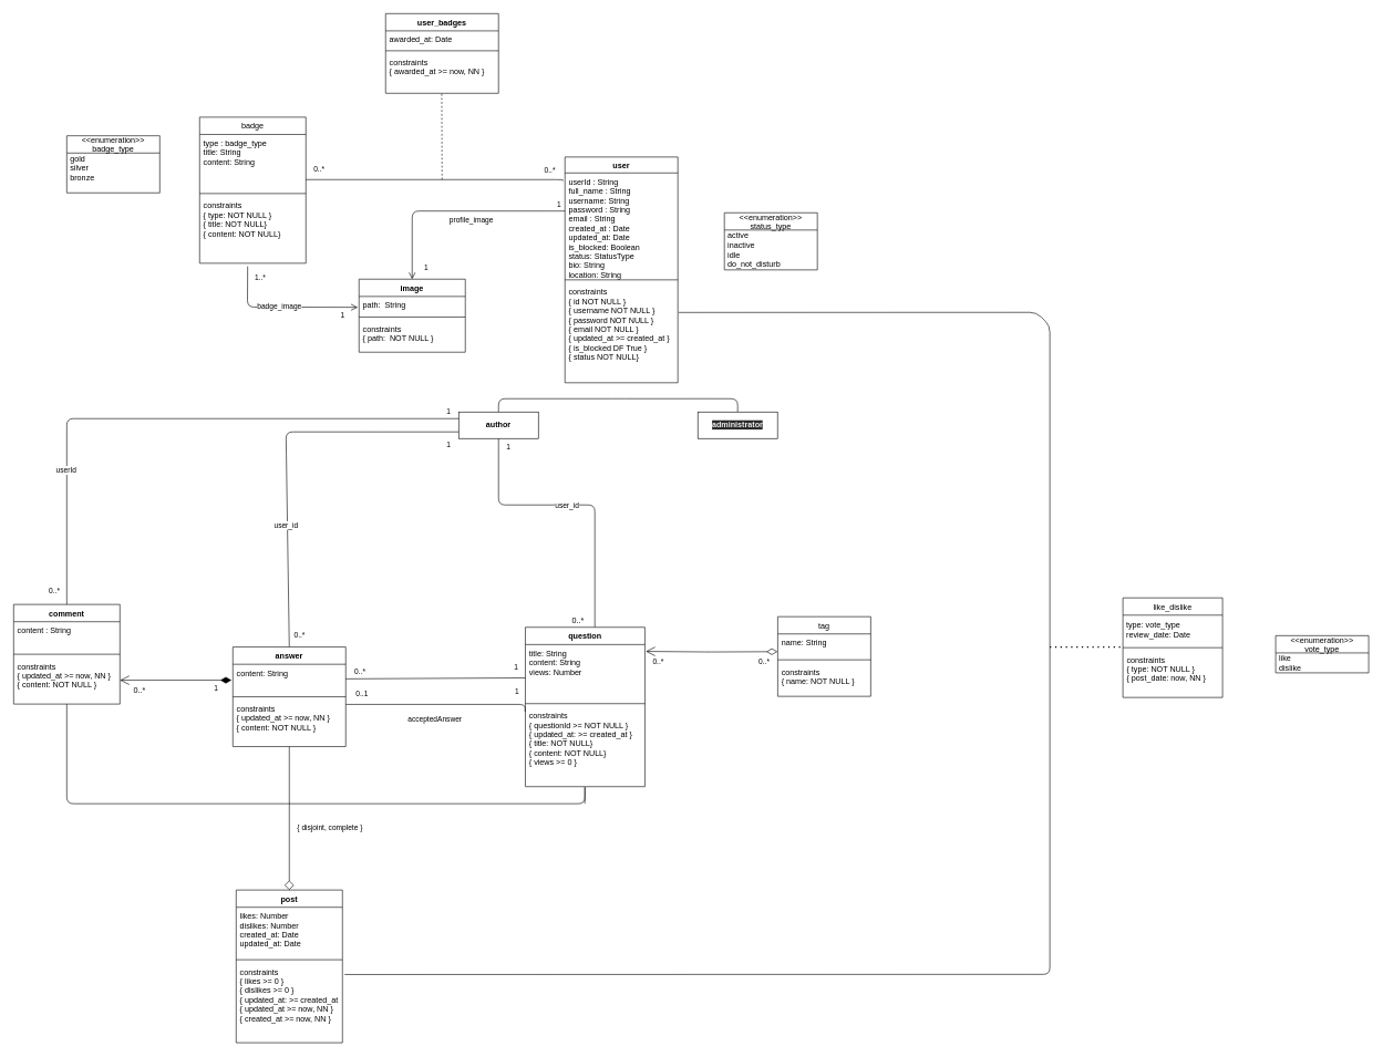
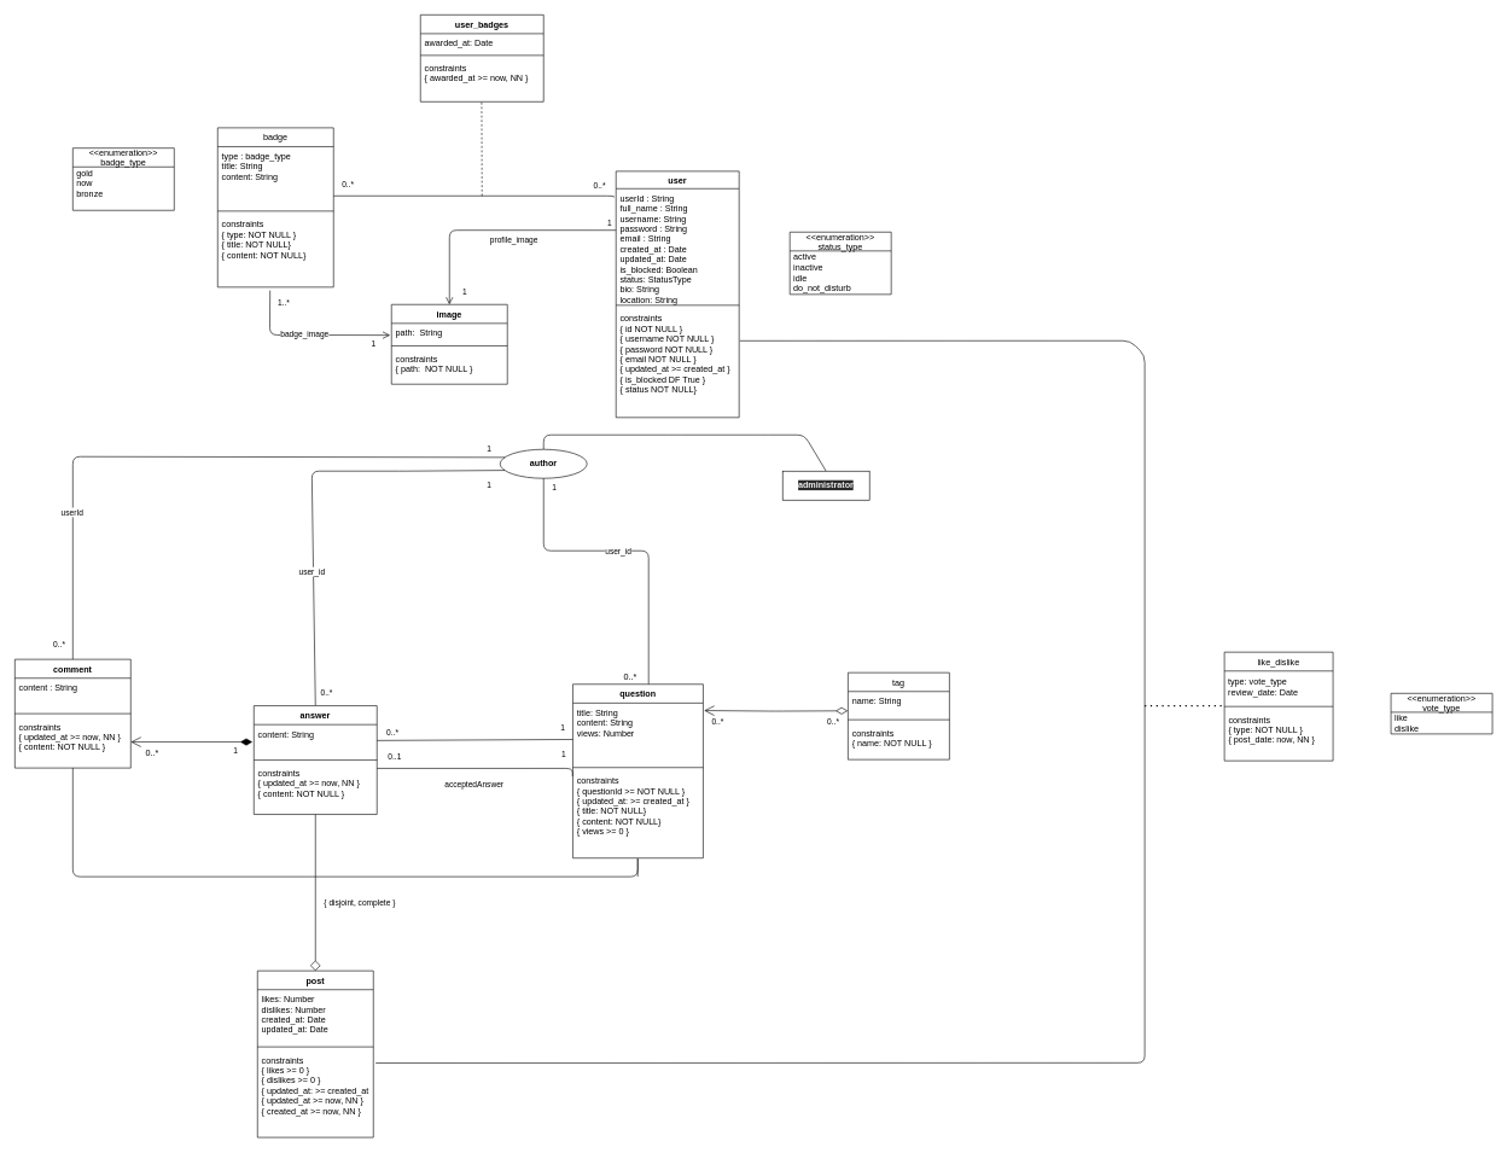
- <mxCell id="72" value="&lt;div&gt;&lt;span&gt;&amp;nbsp;gold&lt;/span&gt;&lt;/div&gt;&lt;div&gt;&lt;span&gt;&amp;nbsp;silver&lt;/span&gt;&lt;/div&gt;&lt;div&gt;&lt;span&gt;&amp;nbsp;bronze&lt;/span&gt;&lt;/div&gt;&lt;div&gt;&lt;span&gt;&amp;nbsp;&lt;/span&gt;&lt;/div&gt;" style="text;html=1;align=left;verticalAlign=middle;resizable=0;points=[];autosize=1;strokeColor=none;" parent="71" vertex="1"><mxGeometry y="26" width="140" height="60" as="geometry" /></mxCell>
+ <mxCell id="72" value="&lt;div&gt;&lt;span&gt;&amp;nbsp;gold&lt;/span&gt;&lt;/div&gt;&lt;div&gt;&lt;span&gt;&amp;nbsp;now&lt;/span&gt;&lt;/div&gt;&lt;div&gt;&lt;span&gt;&amp;nbsp;bronze&lt;/span&gt;&lt;/div&gt;&lt;div&gt;&lt;span&gt;&amp;nbsp;&lt;/span&gt;&lt;/div&gt;" style="text;html=1;align=left;verticalAlign=middle;resizable=0;points=[];autosize=1;strokeColor=none;" parent="71" vertex="1"><mxGeometry y="26" width="140" height="60" as="geometry" /></mxCell>
- <mxCell id="23" value="&lt;b&gt;author&lt;/b&gt;" style="whiteSpace=wrap;html=1;" parent="1" vertex="1"><mxGeometry x="690" y="620" width="120" height="40" as="geometry" /></mxCell>
+ <mxCell id="23" value="&lt;b&gt;author&lt;/b&gt;" style="ellipse;whiteSpace=wrap;html=1;" parent="1" vertex="1"><mxGeometry x="690" y="620" width="120" height="40" as="geometry" /></mxCell>
- <mxCell id="24" value="&lt;span style=&quot;color: rgb(240 , 240 , 240) ; font-family: &amp;#34;helvetica&amp;#34; ; font-size: 12px ; font-style: normal ; font-weight: 700 ; letter-spacing: normal ; text-align: center ; text-indent: 0px ; text-transform: none ; word-spacing: 0px ; background-color: rgb(42 , 42 , 42) ; display: inline ; float: none&quot;&gt;administrator&lt;/span&gt;" style="whiteSpace=wrap;html=1;" parent="1" vertex="1"><mxGeometry x="1050" y="620" width="120" height="40" as="geometry" /></mxCell>
+ <mxCell id="24" value="&lt;span style=&quot;color: rgb(240 , 240 , 240) ; font-family: &amp;#34;helvetica&amp;#34; ; font-size: 12px ; font-style: normal ; font-weight: 700 ; letter-spacing: normal ; text-align: center ; text-indent: 0px ; text-transform: none ; word-spacing: 0px ; background-color: rgb(42 , 42 , 42) ; display: inline ; float: none&quot;&gt;administrator&lt;/span&gt;" style="whiteSpace=wrap;html=1;" parent="1" vertex="1"><mxGeometry x="1080" y="650" width="120" height="40" as="geometry" /></mxCell>
